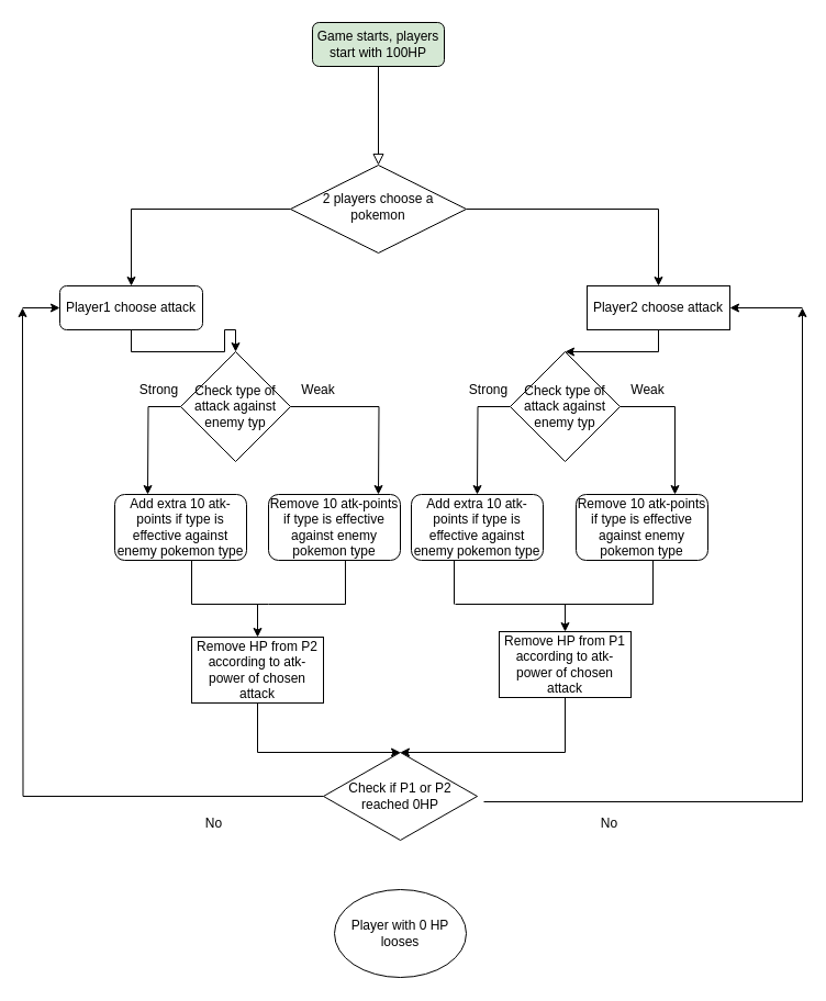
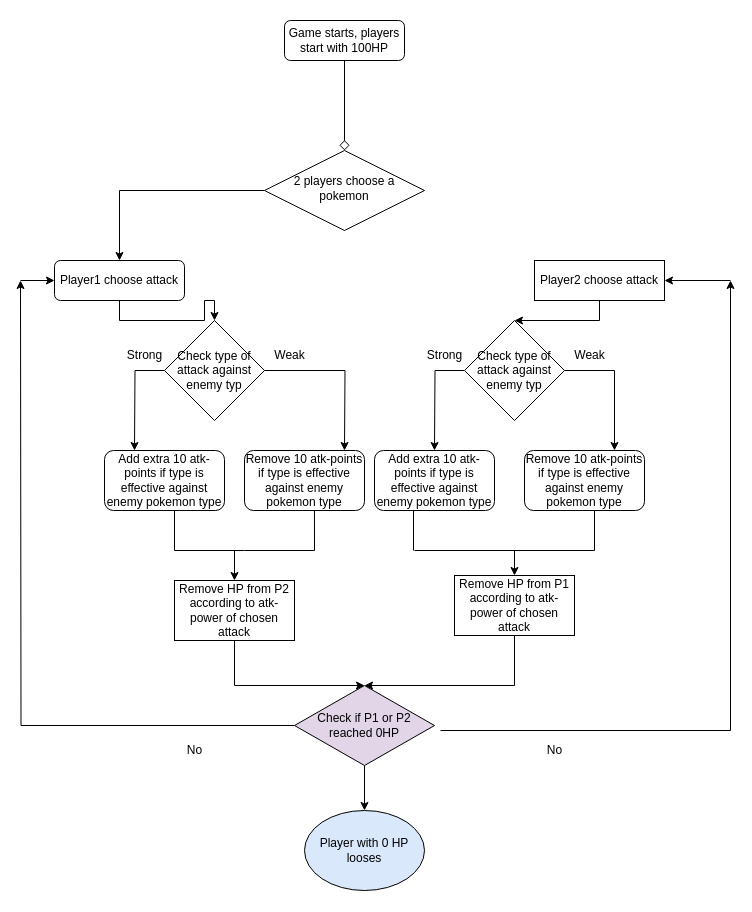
- <mxCell id="3" value="Game starts, players start with 100HP" style="rounded=1;whiteSpace=wrap;html=1;fontSize=12;glass=0;strokeWidth=1;shadow=0;fillColor=#d5e8d4;" parent="1" vertex="1"><mxGeometry x="284" y="20" width="120" height="40" as="geometry" /></mxCell>
+ <mxCell id="3" value="Game starts, players start with 100HP" style="rounded=1;whiteSpace=wrap;html=1;fontSize=12;glass=0;strokeWidth=1;shadow=0;" parent="1" vertex="1"><mxGeometry x="284" y="20" width="120" height="40" as="geometry" /></mxCell>
- <mxCell id="2" value="" style="rounded=0;html=1;jettySize=auto;orthogonalLoop=1;fontSize=11;endArrow=block;endFill=0;endSize=8;strokeWidth=1;shadow=0;labelBackgroundColor=none;edgeStyle=orthogonalEdgeStyle;" parent="1" source="3" target="6" edge="1"><mxGeometry relative="1" as="geometry" /></mxCell>
+ <mxCell id="2" value="" style="rounded=0;html=1;jettySize=auto;orthogonalLoop=1;fontSize=11;endArrow=diamond;endFill=0;endSize=8;strokeWidth=1;shadow=0;labelBackgroundColor=none;edgeStyle=orthogonalEdgeStyle;" parent="1" source="3" target="6" edge="1"><mxGeometry relative="1" as="geometry" /></mxCell>
- <mxCell id="5" style="edgeStyle=orthogonalEdgeStyle;rounded=0;orthogonalLoop=1;jettySize=auto;html=1;entryX=0.5;entryY=0;entryDx=0;entryDy=0;" edge="1" parent="1" source="6" target="8"><mxGeometry relative="1" as="geometry" /></mxCell>
- <mxCell id="14" value="&lt;div&gt;Check if P1 or P2 reached 0HP&lt;/div&gt;" style="rhombus;whiteSpace=wrap;html=1;" vertex="1" parent="1"><mxGeometry x="294" y="685" width="140" height="80" as="geometry" /></mxCell>
+ <mxCell id="14" value="&lt;div&gt;Check if P1 or P2 reached 0HP&lt;/div&gt;" style="rhombus;whiteSpace=wrap;html=1;fillColor=#e1d5e7;" vertex="1" parent="1"><mxGeometry x="294" y="685" width="140" height="80" as="geometry" /></mxCell>
+ <mxCell id="13" style="edgeStyle=orthogonalEdgeStyle;rounded=0;orthogonalLoop=1;jettySize=auto;html=1;entryX=0.5;entryY=0;entryDx=0;entryDy=0;" edge="1" parent="1" source="14" target="42"><mxGeometry relative="1" as="geometry" /></mxCell>
- <mxCell id="42" value="Player with 0 HP looses" style="ellipse;whiteSpace=wrap;html=1;" vertex="1" parent="1"><mxGeometry x="304" y="810" width="120" height="80" as="geometry" /></mxCell>
+ <mxCell id="42" value="Player with 0 HP looses" style="ellipse;whiteSpace=wrap;html=1;fillColor=#dae8fc;" vertex="1" parent="1"><mxGeometry x="304" y="810" width="120" height="80" as="geometry" /></mxCell>
